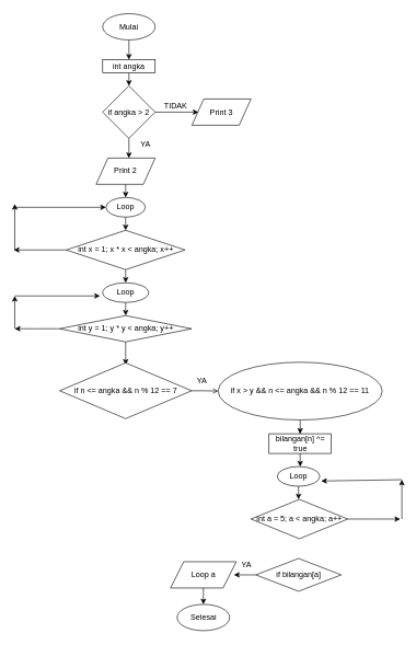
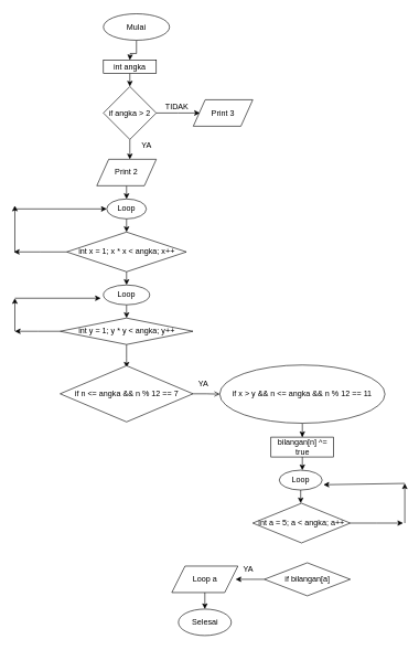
- <mxCell id="3" value="Mulai" style="ellipse;whiteSpace=wrap;html=1;" vertex="1" parent="1"><mxGeometry x="156" y="20" width="80" height="40" as="geometry" /></mxCell>
+ <mxCell id="3" value="Mulai" style="ellipse;whiteSpace=wrap;html=1;" vertex="1" parent="1"><mxGeometry x="156" y="20" width="100" height="40" as="geometry" /></mxCell>
- <mxCell id="40" value="if&amp;nbsp;bilangan[a]" style="rhombus;whiteSpace=wrap;html=1;" vertex="1" parent="1"><mxGeometry x="389.5" y="850" width="130" height="50" as="geometry" /></mxCell>
+ <mxCell id="40" value="if&amp;nbsp;bilangan[a]" style="rhombus;whiteSpace=wrap;html=1;" vertex="1" parent="1"><mxGeometry x="399.5" y="850" width="130" height="50" as="geometry" /></mxCell>
